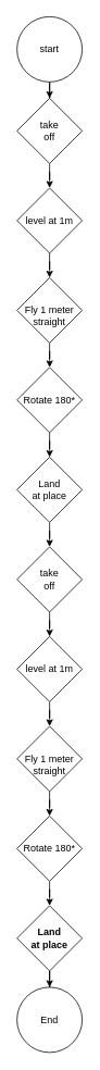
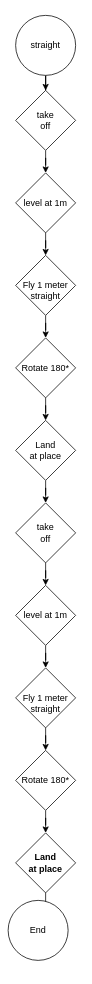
- <mxCell id="3" value="start" style="ellipse;whiteSpace=wrap;html=1;aspect=fixed;" vertex="1" parent="1"><mxGeometry x="20" y="20" width="80" height="80" as="geometry" /></mxCell>
+ <mxCell id="3" value="straight" style="ellipse;whiteSpace=wrap;html=1;aspect=fixed;" vertex="1" parent="1"><mxGeometry x="20" y="20" width="80" height="80" as="geometry" /></mxCell>
- <mxCell id="24" value="End" style="ellipse;whiteSpace=wrap;html=1;aspect=fixed;" vertex="1" parent="1"><mxGeometry x="20" y="1210" width="80" height="80" as="geometry" /></mxCell>
+ <mxCell id="24" value="End" style="ellipse;whiteSpace=wrap;html=1;aspect=fixed;" vertex="1" parent="1"><mxGeometry x="10" y="1200" width="80" height="80" as="geometry" /></mxCell>
